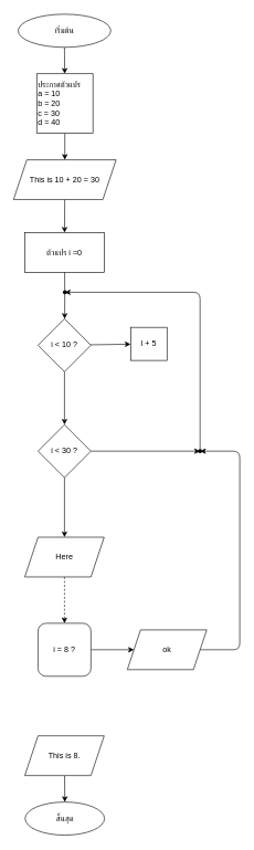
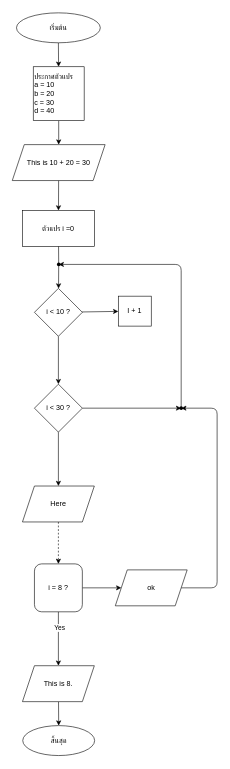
- <mxCell id="26" value="I + 5" style="whiteSpace=wrap;html=1;" vertex="1" parent="1"><mxGeometry x="197" y="493" width="55" height="50" as="geometry" /></mxCell>
+ <mxCell id="26" value="I + 1" style="whiteSpace=wrap;html=1;" vertex="1" parent="1"><mxGeometry x="197" y="493" width="55" height="50" as="geometry" /></mxCell>
+ <mxCell id="18" value="" style="edgeStyle=none;html=1;" edge="1" parent="1" source="21" target="23"><mxGeometry relative="1" as="geometry" /></mxCell>
+ <mxCell id="19" value="Yes" style="edgeLabel;html=1;align=center;verticalAlign=middle;resizable=0;points=[];" vertex="1" connectable="0" parent="18"><mxGeometry x="-0.417" y="1" relative="1" as="geometry"><mxPoint as="offset" /></mxGeometry></mxCell>
